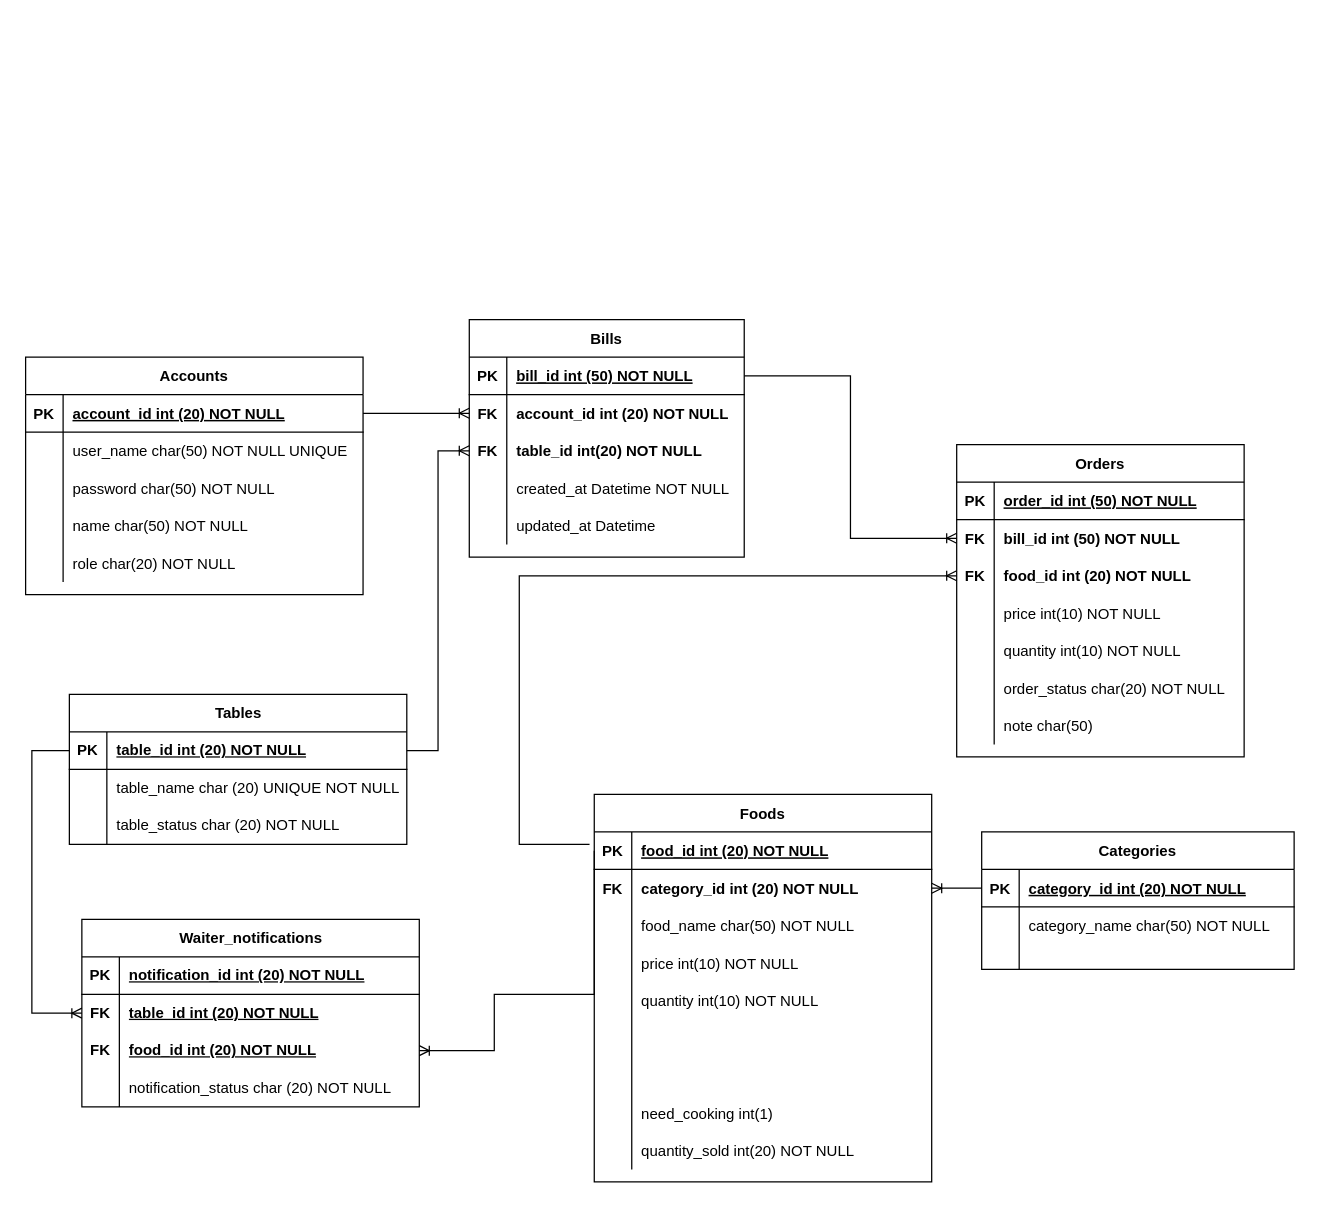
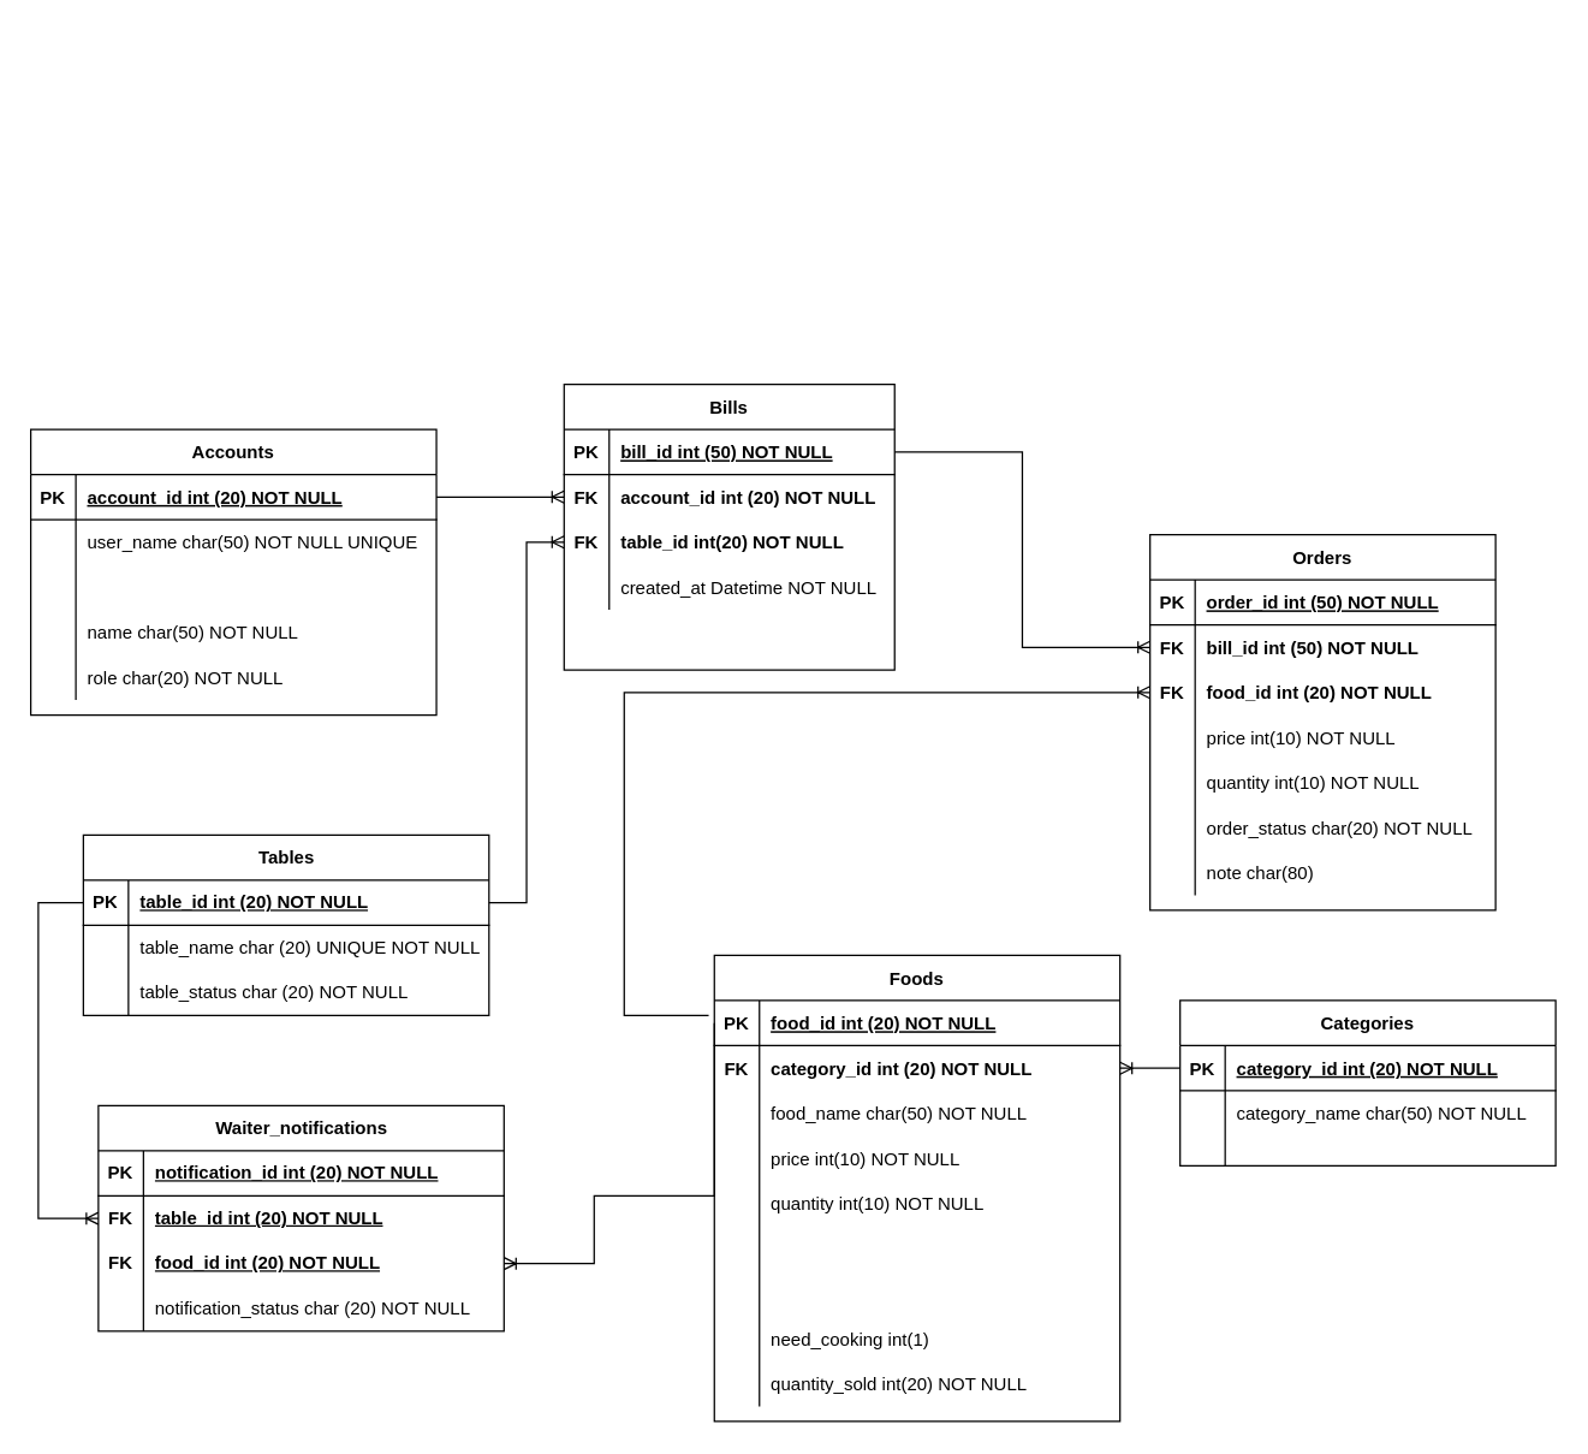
- <mxCell id="11" value="password char(50) NOT NULL" style="shape=partialRectangle;overflow=hidden;connectable=0;fillColor=none;top=0;left=0;bottom=0;right=0;align=left;spacingLeft=6;" parent="9" vertex="1"><mxGeometry x="30" width="240" height="30" as="geometry"><mxRectangle width="240" height="30" as="alternateBounds" /></mxGeometry></mxCell>
- <mxCell id="69" value="updated_at Datetime " style="shape=partialRectangle;overflow=hidden;connectable=0;fillColor=none;top=0;left=0;bottom=0;right=0;align=left;spacingLeft=6;" parent="67" vertex="1"><mxGeometry x="30" width="190" height="30" as="geometry"><mxRectangle width="190" height="30" as="alternateBounds" /></mxGeometry></mxCell>
- <mxCell id="102" value="note char(50) " style="shape=partialRectangle;overflow=hidden;connectable=0;fillColor=none;top=0;left=0;bottom=0;right=0;align=left;spacingLeft=6;fontStyle=0" parent="100" vertex="1"><mxGeometry x="30" width="200.0" height="30" as="geometry"><mxRectangle width="200.0" height="30" as="alternateBounds" /></mxGeometry></mxCell>
+ <mxCell id="102" value="note char(80) " style="shape=partialRectangle;overflow=hidden;connectable=0;fillColor=none;top=0;left=0;bottom=0;right=0;align=left;spacingLeft=6;fontStyle=0" parent="100" vertex="1"><mxGeometry x="30" width="200.0" height="30" as="geometry"><mxRectangle width="200.0" height="30" as="alternateBounds" /></mxGeometry></mxCell>
